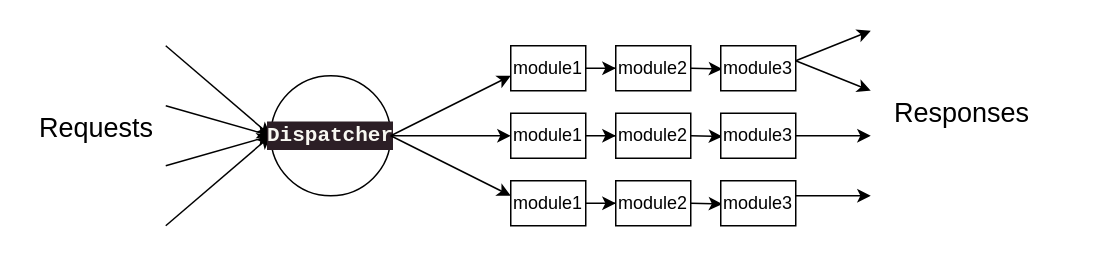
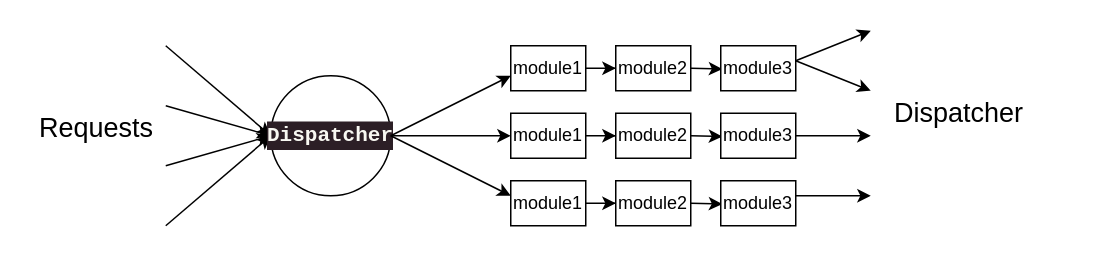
- <mxCell id="30" value="&lt;font style=&quot;font-size: 18px;&quot;&gt;Responses&lt;/font&gt;" style="text;strokeColor=none;fillColor=none;align=left;verticalAlign=middle;spacingLeft=4;spacingRight=4;overflow=hidden;points=[[0,0.5],[1,0.5]];portConstraint=eastwest;rotatable=0;whiteSpace=wrap;html=1;" vertex="1" parent="1"><mxGeometry x="590" y="60" width="120" height="30" as="geometry" /></mxCell>
+ <mxCell id="30" value="&lt;font style=&quot;font-size: 18px;&quot;&gt;Dispatcher&lt;/font&gt;" style="text;strokeColor=none;fillColor=none;align=left;verticalAlign=middle;spacingLeft=4;spacingRight=4;overflow=hidden;points=[[0,0.5],[1,0.5]];portConstraint=eastwest;rotatable=0;whiteSpace=wrap;html=1;" vertex="1" parent="1"><mxGeometry x="590" y="60" width="120" height="30" as="geometry" /></mxCell>
